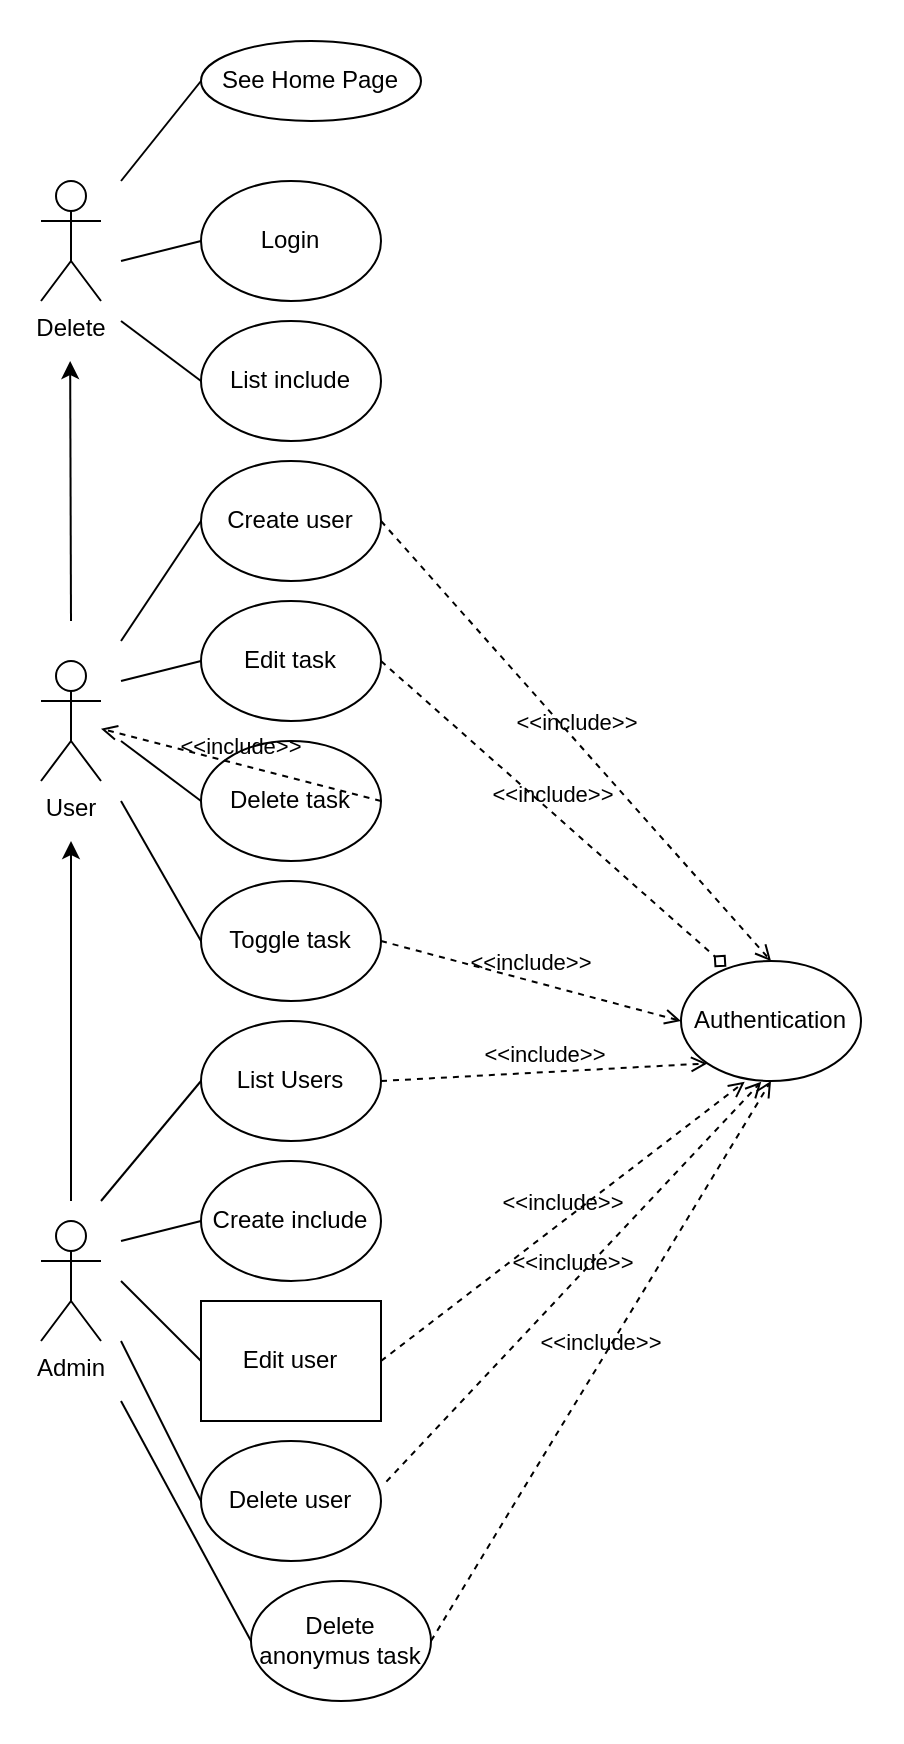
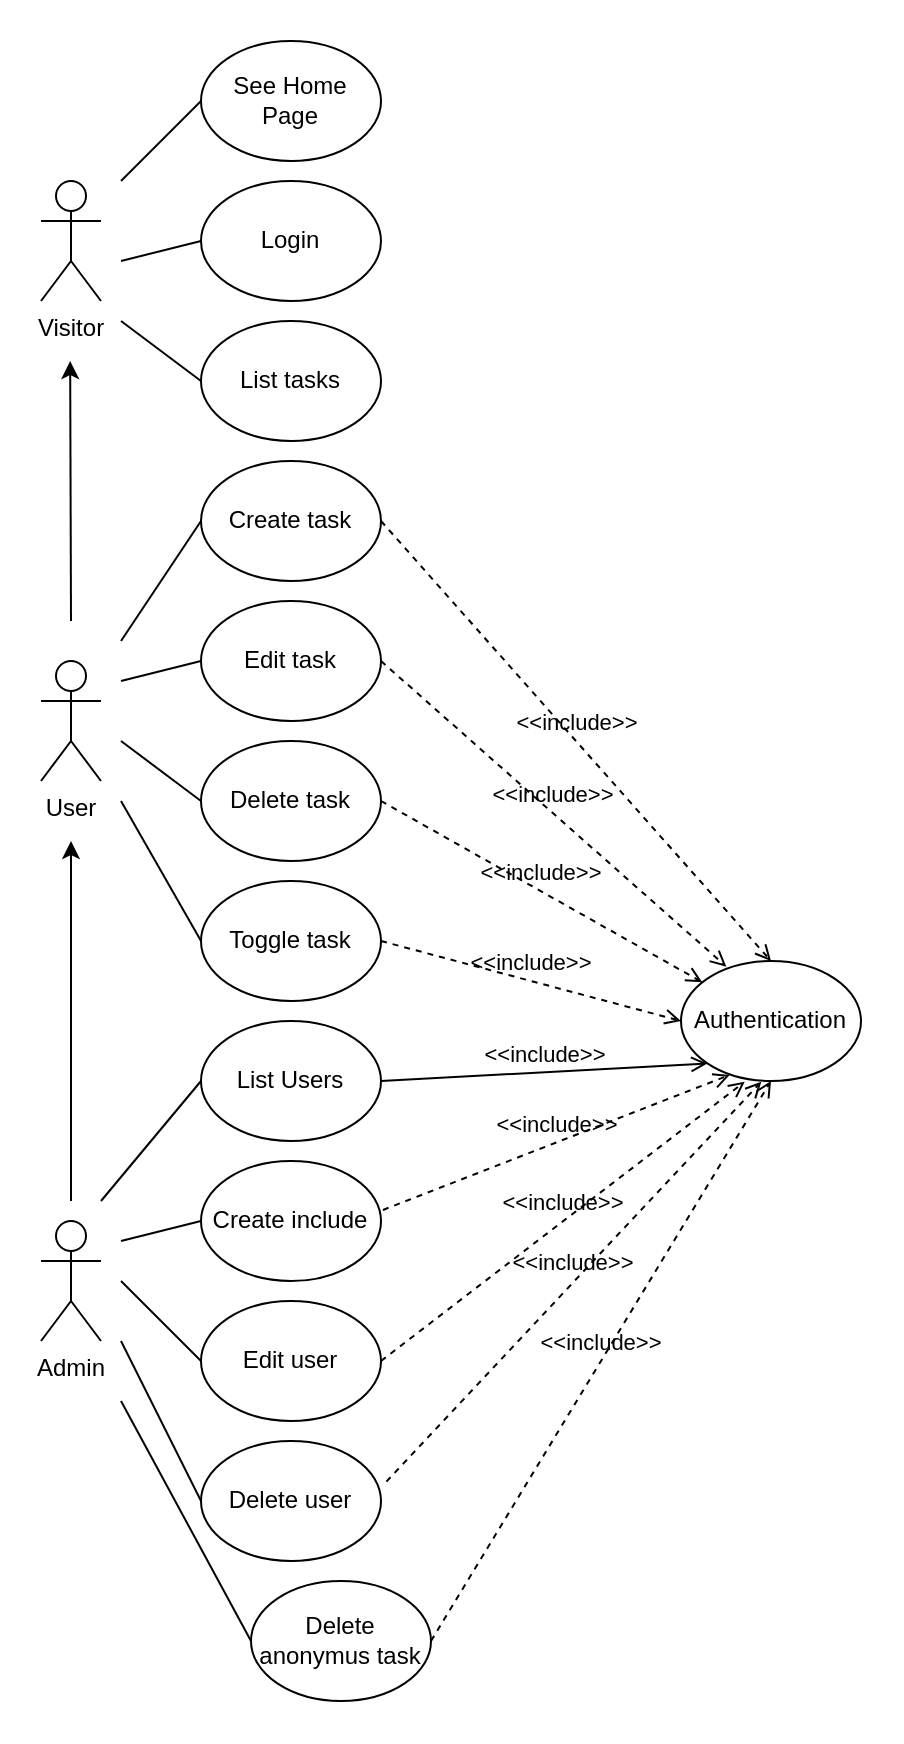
- <mxCell id="7" value="See Home Page" style="ellipse;whiteSpace=wrap;html=1;" vertex="1" parent="1"><mxGeometry x="100" y="20" width="110" height="40" as="geometry" /></mxCell>
+ <mxCell id="7" value="See Home Page" style="ellipse;whiteSpace=wrap;html=1;" vertex="1" parent="1"><mxGeometry x="100" y="20" width="90" height="60" as="geometry" /></mxCell>
- <mxCell id="2" value="Delete" style="shape=umlActor;verticalLabelPosition=bottom;verticalAlign=top;html=1;outlineConnect=0;" vertex="1" parent="1"><mxGeometry x="20" y="90" width="30" height="60" as="geometry" /></mxCell>
+ <mxCell id="2" value="Visitor" style="shape=umlActor;verticalLabelPosition=bottom;verticalAlign=top;html=1;outlineConnect=0;" vertex="1" parent="1"><mxGeometry x="20" y="90" width="30" height="60" as="geometry" /></mxCell>
- <mxCell id="9" value="List include" style="ellipse;whiteSpace=wrap;html=1;" vertex="1" parent="1"><mxGeometry x="100" y="160" width="90" height="60" as="geometry" /></mxCell>
+ <mxCell id="9" value="List tasks" style="ellipse;whiteSpace=wrap;html=1;" vertex="1" parent="1"><mxGeometry x="100" y="160" width="90" height="60" as="geometry" /></mxCell>
- <mxCell id="11" value="Create user" style="ellipse;whiteSpace=wrap;html=1;" vertex="1" parent="1"><mxGeometry x="100" y="230" width="90" height="60" as="geometry" /></mxCell>
+ <mxCell id="11" value="Create task" style="ellipse;whiteSpace=wrap;html=1;" vertex="1" parent="1"><mxGeometry x="100" y="230" width="90" height="60" as="geometry" /></mxCell>
- <mxCell id="34" value="&amp;lt;&amp;lt;include&amp;gt;&amp;gt;" style="html=1;verticalAlign=bottom;labelBackgroundColor=none;endArrow=open;endFill=0;dashed=1;rounded=0;exitX=1;exitY=0.5;exitDx=0;exitDy=0;" edge="1" parent="1" source="13" target="3"><mxGeometry width="160" relative="1" as="geometry"><mxPoint x="210" y="280" as="sourcePoint" /><mxPoint x="320" y="480" as="targetPoint" /></mxGeometry></mxCell>
+ <mxCell id="34" value="&amp;lt;&amp;lt;include&amp;gt;&amp;gt;" style="html=1;verticalAlign=bottom;labelBackgroundColor=none;endArrow=open;endFill=0;dashed=1;rounded=0;exitX=1;exitY=0.5;exitDx=0;exitDy=0;" edge="1" parent="1" source="13" target="18"><mxGeometry width="160" relative="1" as="geometry"><mxPoint x="210" y="280" as="sourcePoint" /><mxPoint x="320" y="480" as="targetPoint" /></mxGeometry></mxCell>
- <mxCell id="33" value="&amp;lt;&amp;lt;include&amp;gt;&amp;gt;" style="html=1;verticalAlign=bottom;labelBackgroundColor=none;endArrow=diamond;endFill=0;dashed=1;rounded=0;exitX=1;exitY=0.5;exitDx=0;exitDy=0;entryX=0.252;entryY=0.047;entryDx=0;entryDy=0;entryPerimeter=0;" edge="1" parent="1" source="12" target="18"><mxGeometry width="160" relative="1" as="geometry"><mxPoint x="200" y="270" as="sourcePoint" /><mxPoint x="320" y="470" as="targetPoint" /></mxGeometry></mxCell>
+ <mxCell id="33" value="&amp;lt;&amp;lt;include&amp;gt;&amp;gt;" style="html=1;verticalAlign=bottom;labelBackgroundColor=none;endArrow=open;endFill=0;dashed=1;rounded=0;exitX=1;exitY=0.5;exitDx=0;exitDy=0;entryX=0.252;entryY=0.047;entryDx=0;entryDy=0;entryPerimeter=0;" edge="1" parent="1" source="12" target="18"><mxGeometry width="160" relative="1" as="geometry"><mxPoint x="200" y="270" as="sourcePoint" /><mxPoint x="320" y="470" as="targetPoint" /></mxGeometry></mxCell>
- <mxCell id="36" value="&amp;lt;&amp;lt;include&amp;gt;&amp;gt;" style="html=1;verticalAlign=bottom;labelBackgroundColor=none;endArrow=open;endFill=0;dashed=1;rounded=0;exitX=1;exitY=0.5;exitDx=0;exitDy=0;entryX=0;entryY=1;entryDx=0;entryDy=0;" edge="1" parent="1" source="10" target="18"><mxGeometry width="160" relative="1" as="geometry"><mxPoint x="230" y="300" as="sourcePoint" /><mxPoint x="360" y="490" as="targetPoint" /></mxGeometry></mxCell>
+ <mxCell id="36" value="&amp;lt;&amp;lt;include&amp;gt;&amp;gt;" style="html=1;verticalAlign=bottom;labelBackgroundColor=none;endArrow=open;endFill=0;dashed=0;rounded=0;exitX=1;exitY=0.5;exitDx=0;exitDy=0;entryX=0;entryY=1;entryDx=0;entryDy=0;" edge="1" parent="1" source="10" target="18"><mxGeometry width="160" relative="1" as="geometry"><mxPoint x="230" y="300" as="sourcePoint" /><mxPoint x="360" y="490" as="targetPoint" /></mxGeometry></mxCell>
+ <mxCell id="37" value="&amp;lt;&amp;lt;include&amp;gt;&amp;gt;" style="html=1;verticalAlign=bottom;labelBackgroundColor=none;endArrow=open;endFill=0;dashed=1;rounded=0;exitX=1.011;exitY=0.408;exitDx=0;exitDy=0;exitPerimeter=0;entryX=0.27;entryY=0.95;entryDx=0;entryDy=0;entryPerimeter=0;" edge="1" parent="1" source="15" target="18"><mxGeometry width="160" relative="1" as="geometry"><mxPoint x="240" y="310" as="sourcePoint" /><mxPoint x="370" y="500" as="targetPoint" /></mxGeometry></mxCell>
- <mxCell id="16" value="Edit user" style="whiteSpace=wrap;html=1;rounded=0;" vertex="1" parent="1"><mxGeometry x="100" y="650" width="90" height="60" as="geometry" /></mxCell>
+ <mxCell id="16" value="Edit user" style="ellipse;whiteSpace=wrap;html=1;" vertex="1" parent="1"><mxGeometry x="100" y="650" width="90" height="60" as="geometry" /></mxCell>
